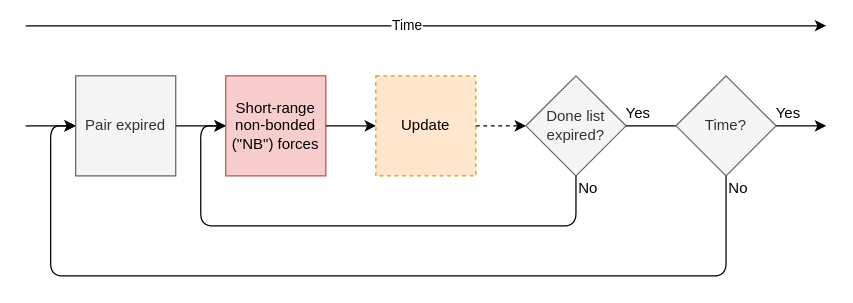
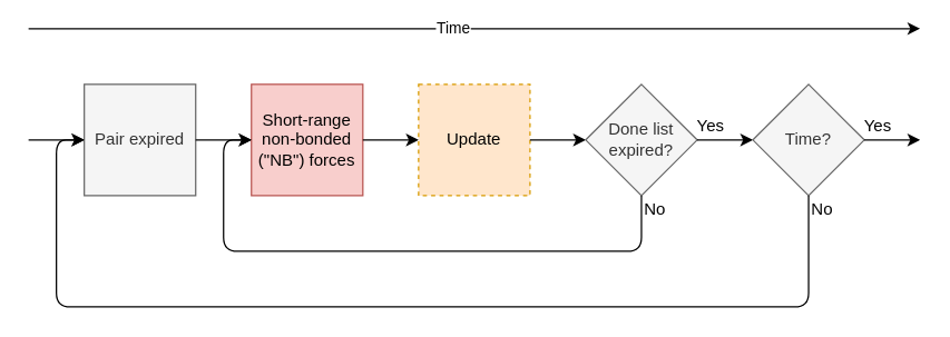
- <mxCell id="5" value="" style="endArrow=classic;html=1;exitX=1;exitY=0.5;exitDx=0;exitDy=0;entryX=0;entryY=0.5;entryDx=0;entryDy=0;dashed=1;" parent="1" source="4" target="6" edge="1"><mxGeometry width="50" height="50" relative="1" as="geometry"><mxPoint x="270" y="110" as="sourcePoint" /><mxPoint x="420" y="100" as="targetPoint" /></mxGeometry></mxCell>
+ <mxCell id="5" value="" style="endArrow=classic;html=1;exitX=1;exitY=0.5;exitDx=0;exitDy=0;entryX=0;entryY=0.5;entryDx=0;entryDy=0;" parent="1" source="4" target="6" edge="1"><mxGeometry width="50" height="50" relative="1" as="geometry"><mxPoint x="270" y="110" as="sourcePoint" /><mxPoint x="420" y="100" as="targetPoint" /></mxGeometry></mxCell>
- <mxCell id="7" value="" style="endArrow=none;html=1;exitX=1;exitY=0.5;exitDx=0;exitDy=0;entryX=0;entryY=0.5;entryDx=0;entryDy=0;" parent="1" source="6" target="14" edge="1"><mxGeometry width="50" height="50" relative="1" as="geometry"><mxPoint x="280" y="121.5" as="sourcePoint" /><mxPoint x="540" y="101.5" as="targetPoint" /></mxGeometry></mxCell>
+ <mxCell id="7" value="" style="endArrow=classic;html=1;exitX=1;exitY=0.5;exitDx=0;exitDy=0;entryX=0;entryY=0.5;entryDx=0;entryDy=0;" parent="1" source="6" target="14" edge="1"><mxGeometry width="50" height="50" relative="1" as="geometry"><mxPoint x="280" y="121.5" as="sourcePoint" /><mxPoint x="540" y="101.5" as="targetPoint" /></mxGeometry></mxCell>
